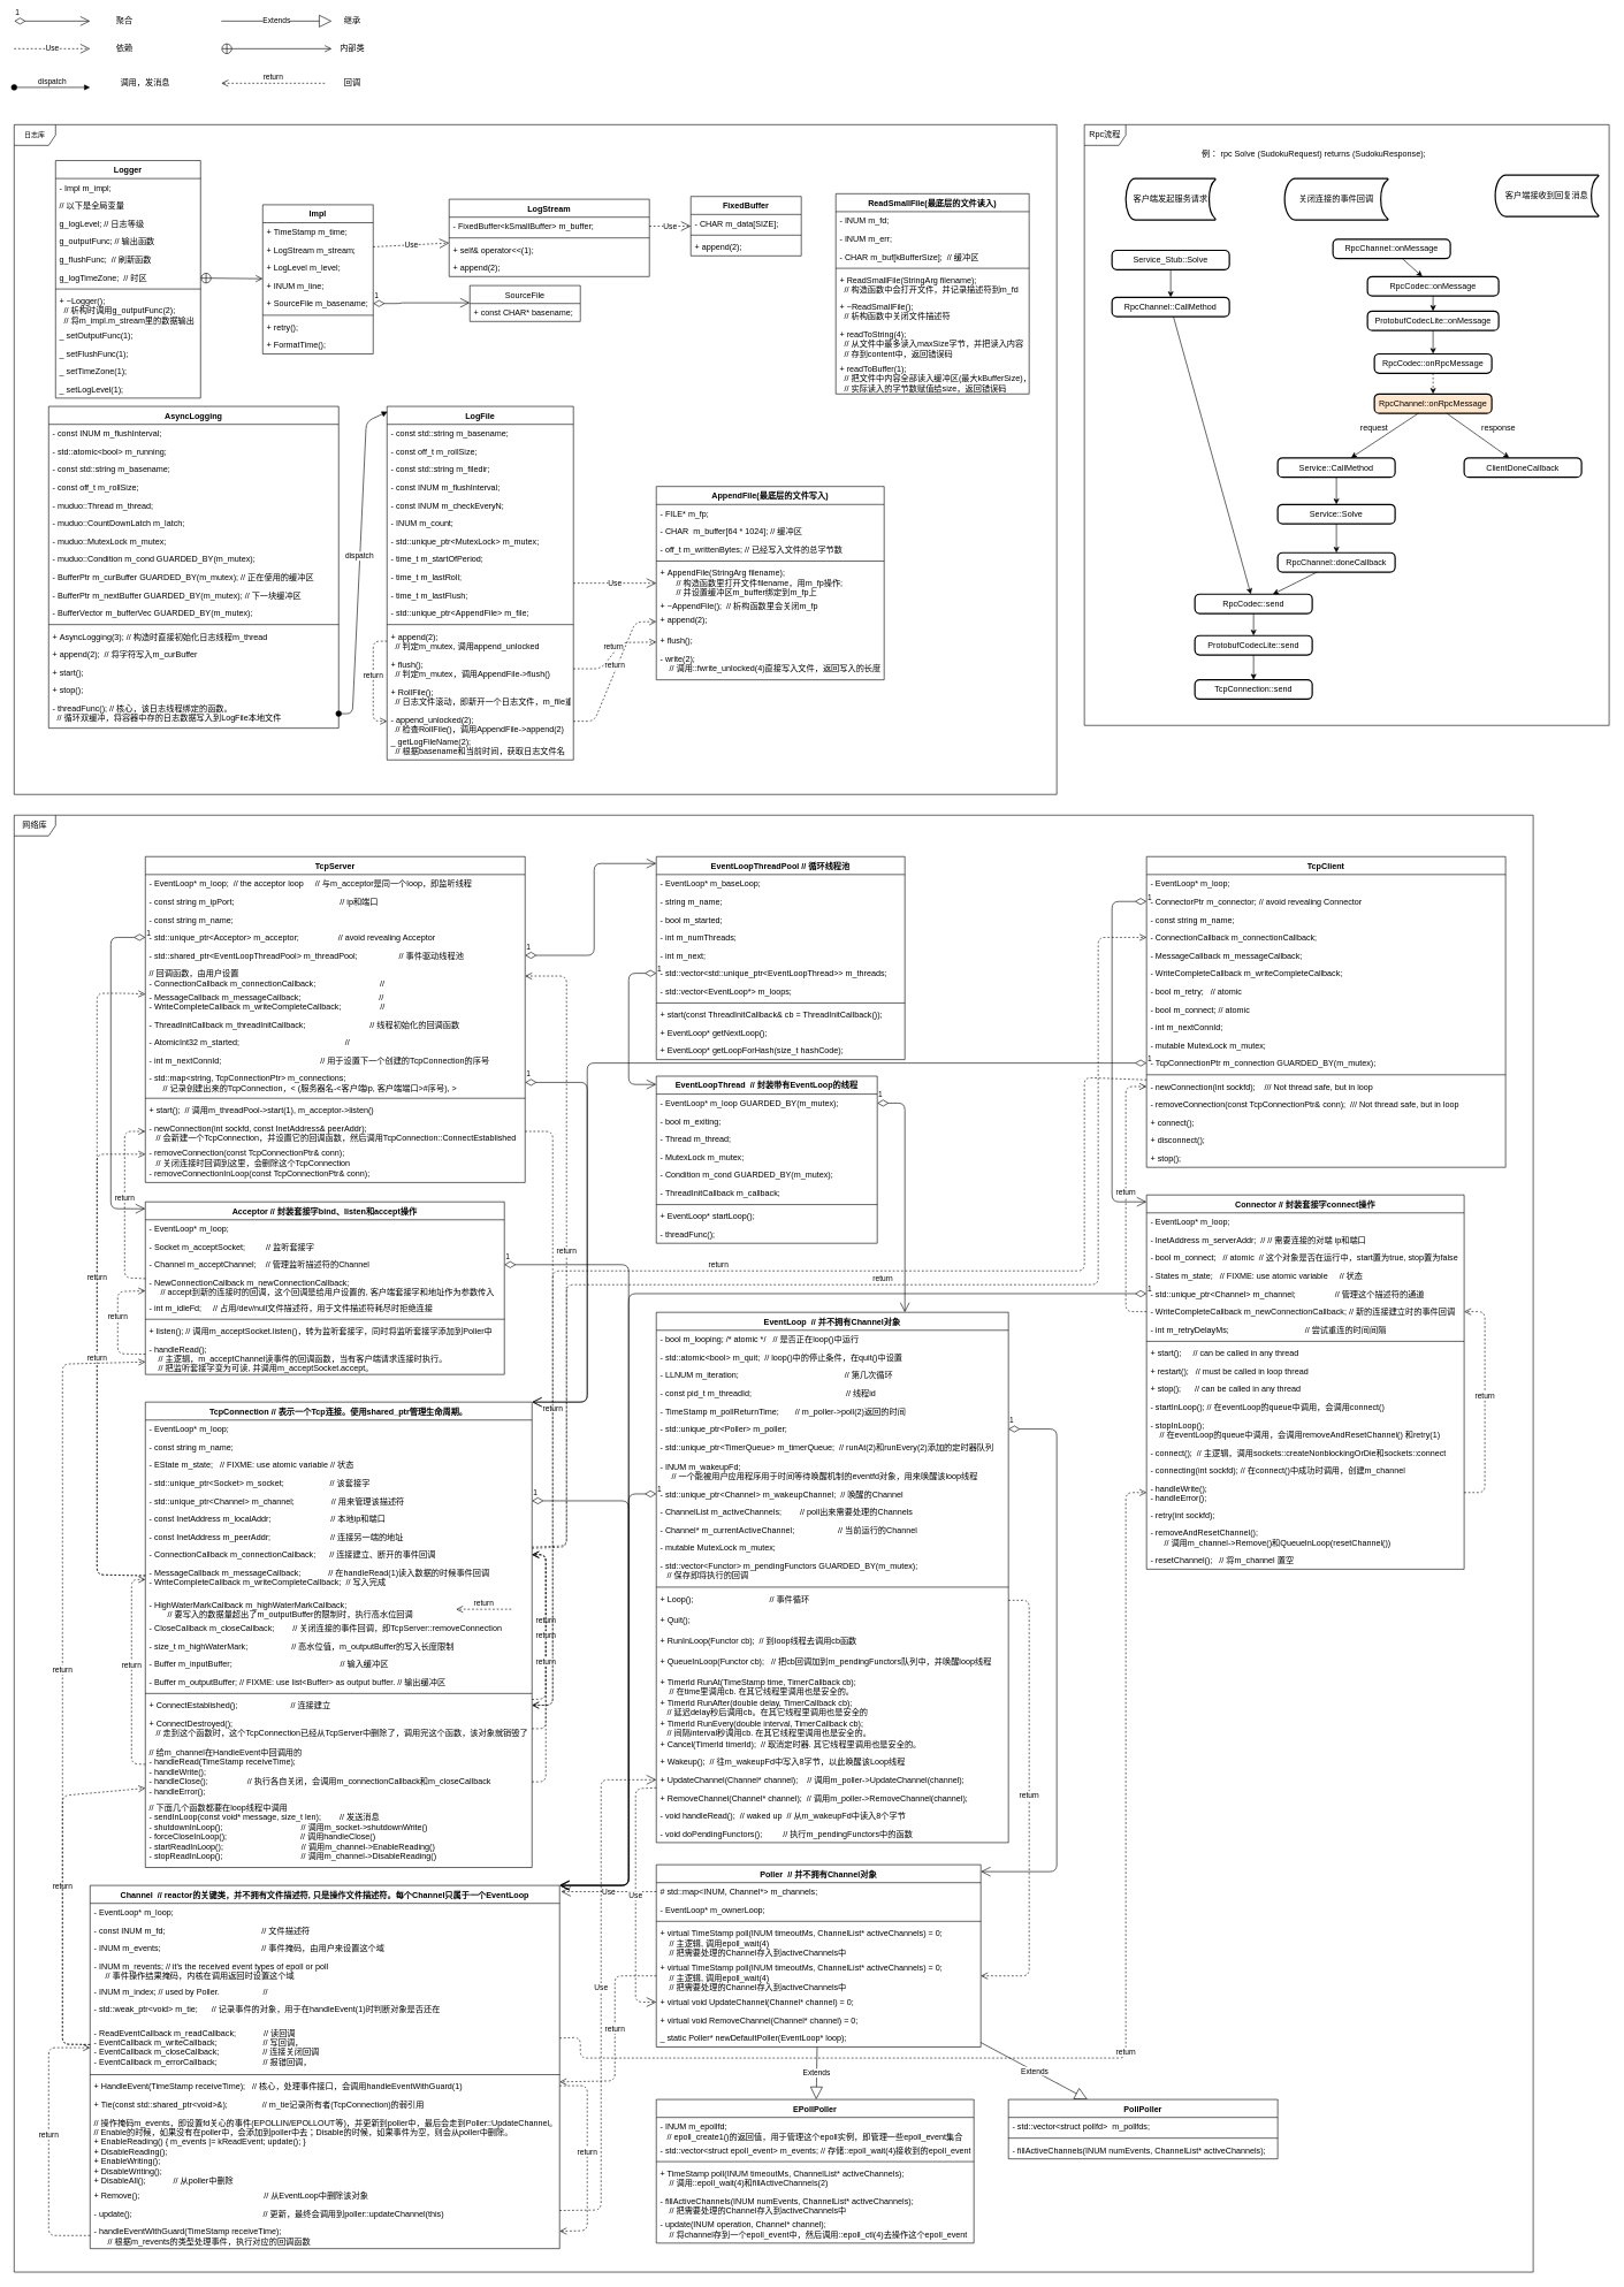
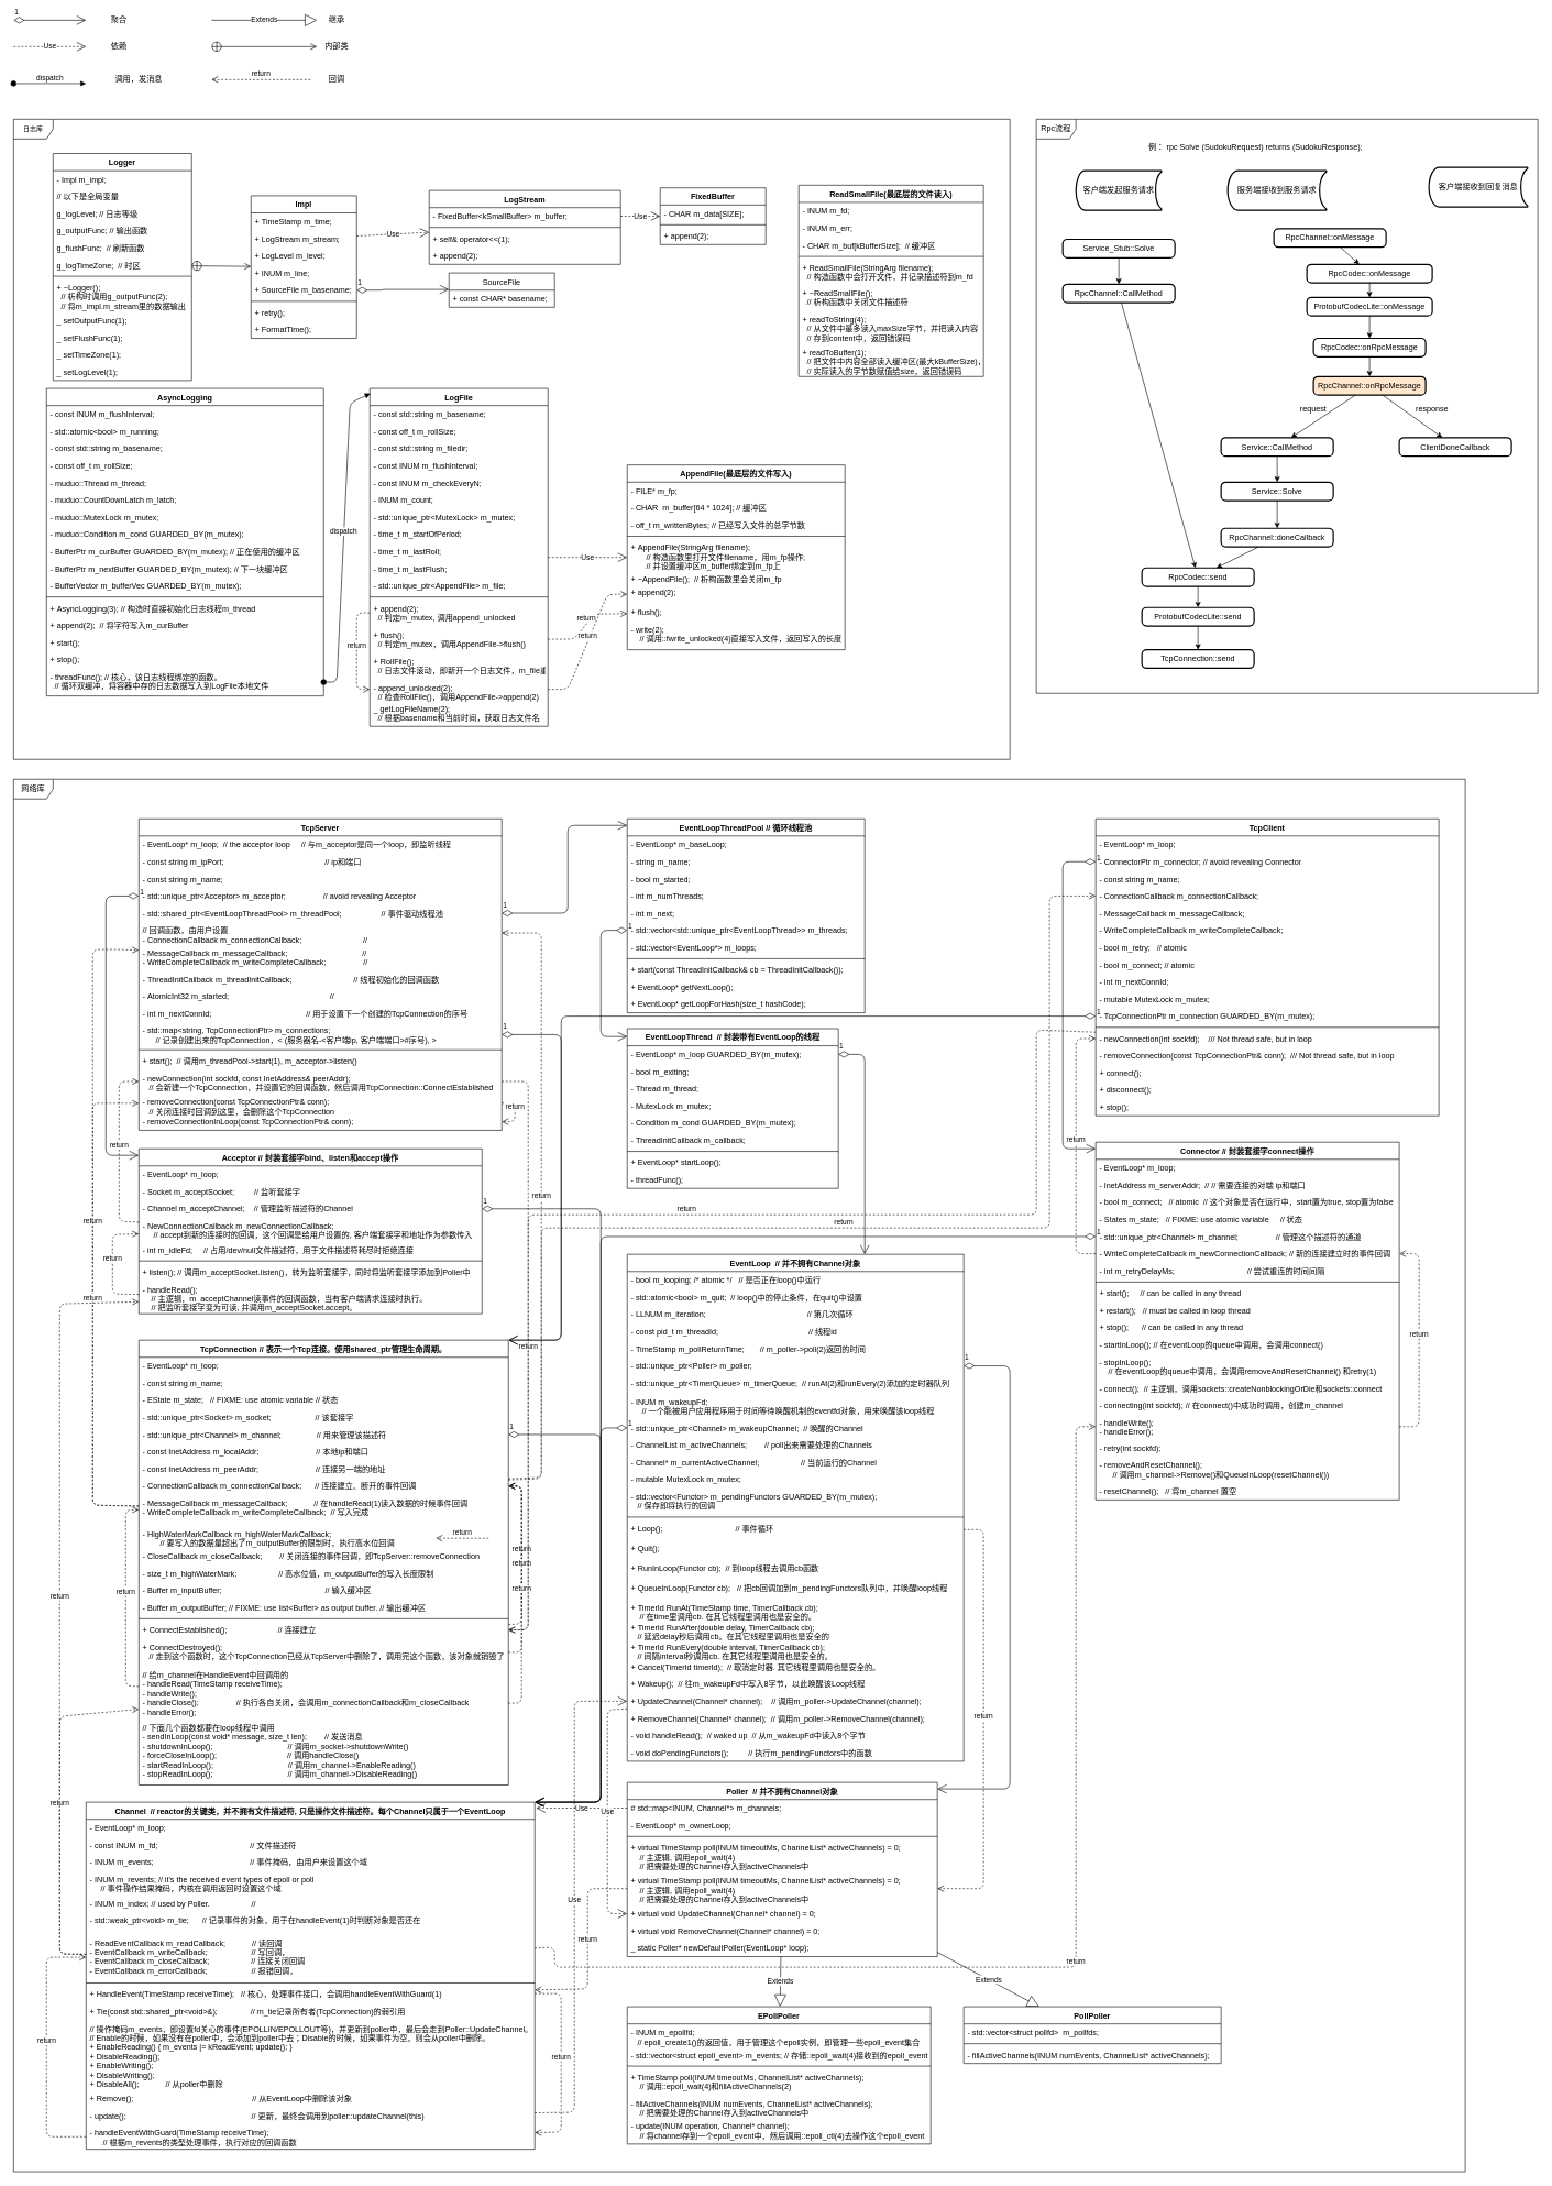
- <mxCell id="324" value="关闭连接的事件回调" style="strokeWidth=2;html=1;shape=mxgraph.flowchart.stored_data;whiteSpace=wrap;" parent="1" vertex="1"><mxGeometry x="1860" y="258" width="150" height="60" as="geometry" /></mxCell>
+ <mxCell id="324" value="服务端接收到服务请求" style="strokeWidth=2;html=1;shape=mxgraph.flowchart.stored_data;whiteSpace=wrap;" parent="1" vertex="1"><mxGeometry x="1860" y="258" width="150" height="60" as="geometry" /></mxCell>
- <mxCell id="354" value="" style="endArrow=classic;html=1;dashed=1;" edge="1" parent="1" source="353" target="336"><mxGeometry width="50" height="50" relative="1" as="geometry"><mxPoint x="2085" y="428" as="sourcePoint" /><mxPoint x="2085" y="450" as="targetPoint" /></mxGeometry></mxCell>
+ <mxCell id="354" value="" style="endArrow=classic;html=1;" edge="1" parent="1" source="353" target="336"><mxGeometry width="50" height="50" relative="1" as="geometry"><mxPoint x="2085" y="428" as="sourcePoint" /><mxPoint x="2085" y="450" as="targetPoint" /></mxGeometry></mxCell>
+ <mxCell id="150" value="return" style="html=1;verticalAlign=bottom;endArrow=open;dashed=1;endSize=8;" parent="133" source="148" target="149" edge="1"><mxGeometry relative="1" as="geometry"><mxPoint x="750" y="430" as="sourcePoint" /><mxPoint x="670" y="430" as="targetPoint" /><Array as="points"><mxPoint x="570" y="431" /><mxPoint x="570" y="459" /></Array></mxGeometry></mxCell>
